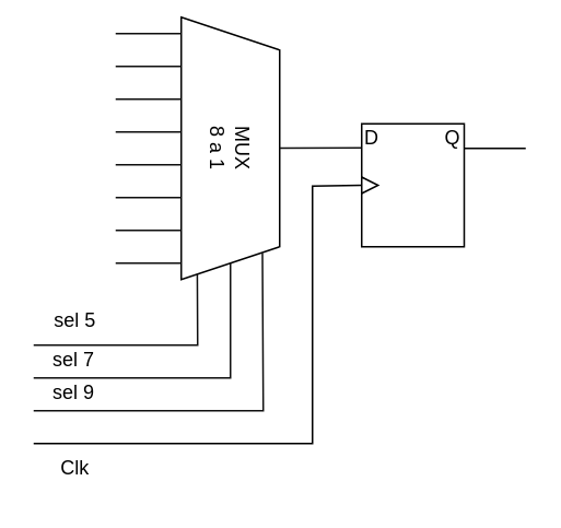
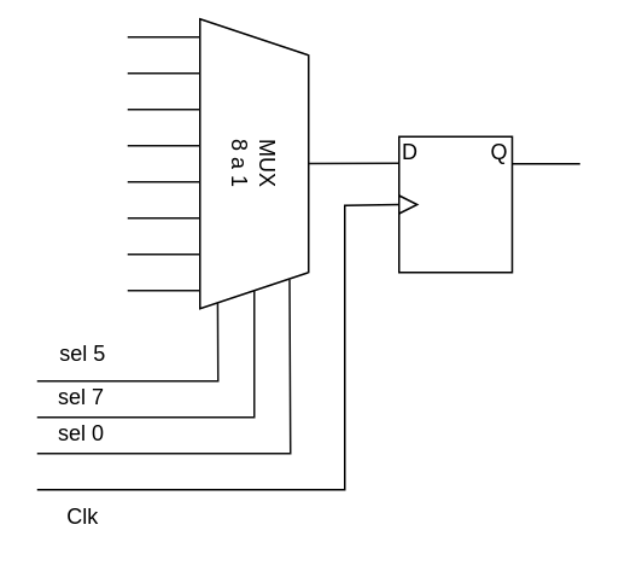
- <mxCell id="22" value="sel 9" style="text;whiteSpace=wrap;html=1;" vertex="1" parent="1"><mxGeometry x="30" y="225" width="30" height="20" as="geometry" /></mxCell>
+ <mxCell id="22" value="sel 0" style="text;whiteSpace=wrap;html=1;" vertex="1" parent="1"><mxGeometry x="30" y="225" width="30" height="20" as="geometry" /></mxCell>
